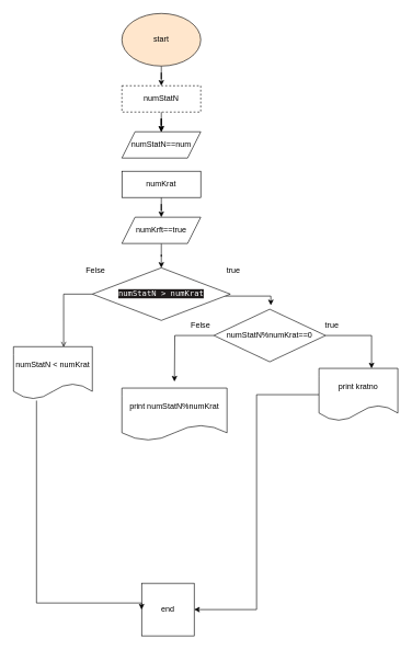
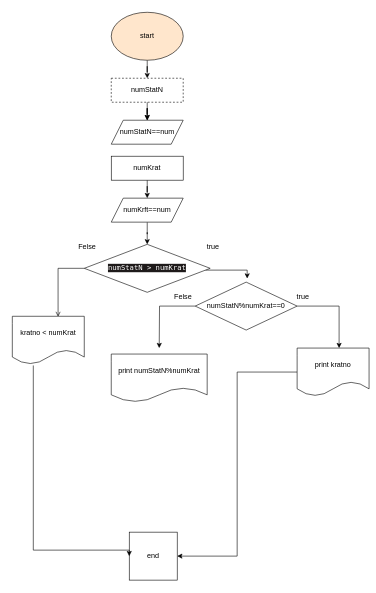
- <mxCell id="17" value="numKrft==true" style="shape=parallelogram;perimeter=parallelogramPerimeter;whiteSpace=wrap;html=1;fixedSize=1;labelBackgroundColor=none;" parent="1" vertex="1"><mxGeometry x="185" y="330" width="120" height="40" as="geometry" /></mxCell>
+ <mxCell id="17" value="numKrft==num" style="shape=parallelogram;perimeter=parallelogramPerimeter;whiteSpace=wrap;html=1;fixedSize=1;labelBackgroundColor=none;" parent="1" vertex="1"><mxGeometry x="185" y="330" width="120" height="40" as="geometry" /></mxCell>
- <mxCell id="12" value="numStatN &amp;lt; numKrat" style="shape=document;whiteSpace=wrap;html=1;boundedLbl=1;labelBackgroundColor=none;" parent="1" vertex="1"><mxGeometry x="20" y="527" width="120" height="80" as="geometry" /></mxCell>
+ <mxCell id="12" value="kratno &amp;lt; numKrat" style="shape=document;whiteSpace=wrap;html=1;boundedLbl=1;labelBackgroundColor=none;" parent="1" vertex="1"><mxGeometry x="20" y="527" width="120" height="80" as="geometry" /></mxCell>
- <mxCell id="25" value="print kratno" style="shape=document;whiteSpace=wrap;html=1;boundedLbl=1;" parent="1" vertex="1"><mxGeometry x="485" y="560" width="120" height="80" as="geometry" /></mxCell>
+ <mxCell id="25" value="print kratno" style="shape=document;whiteSpace=wrap;html=1;boundedLbl=1;" parent="1" vertex="1"><mxGeometry x="495" y="580" width="120" height="80" as="geometry" /></mxCell>
